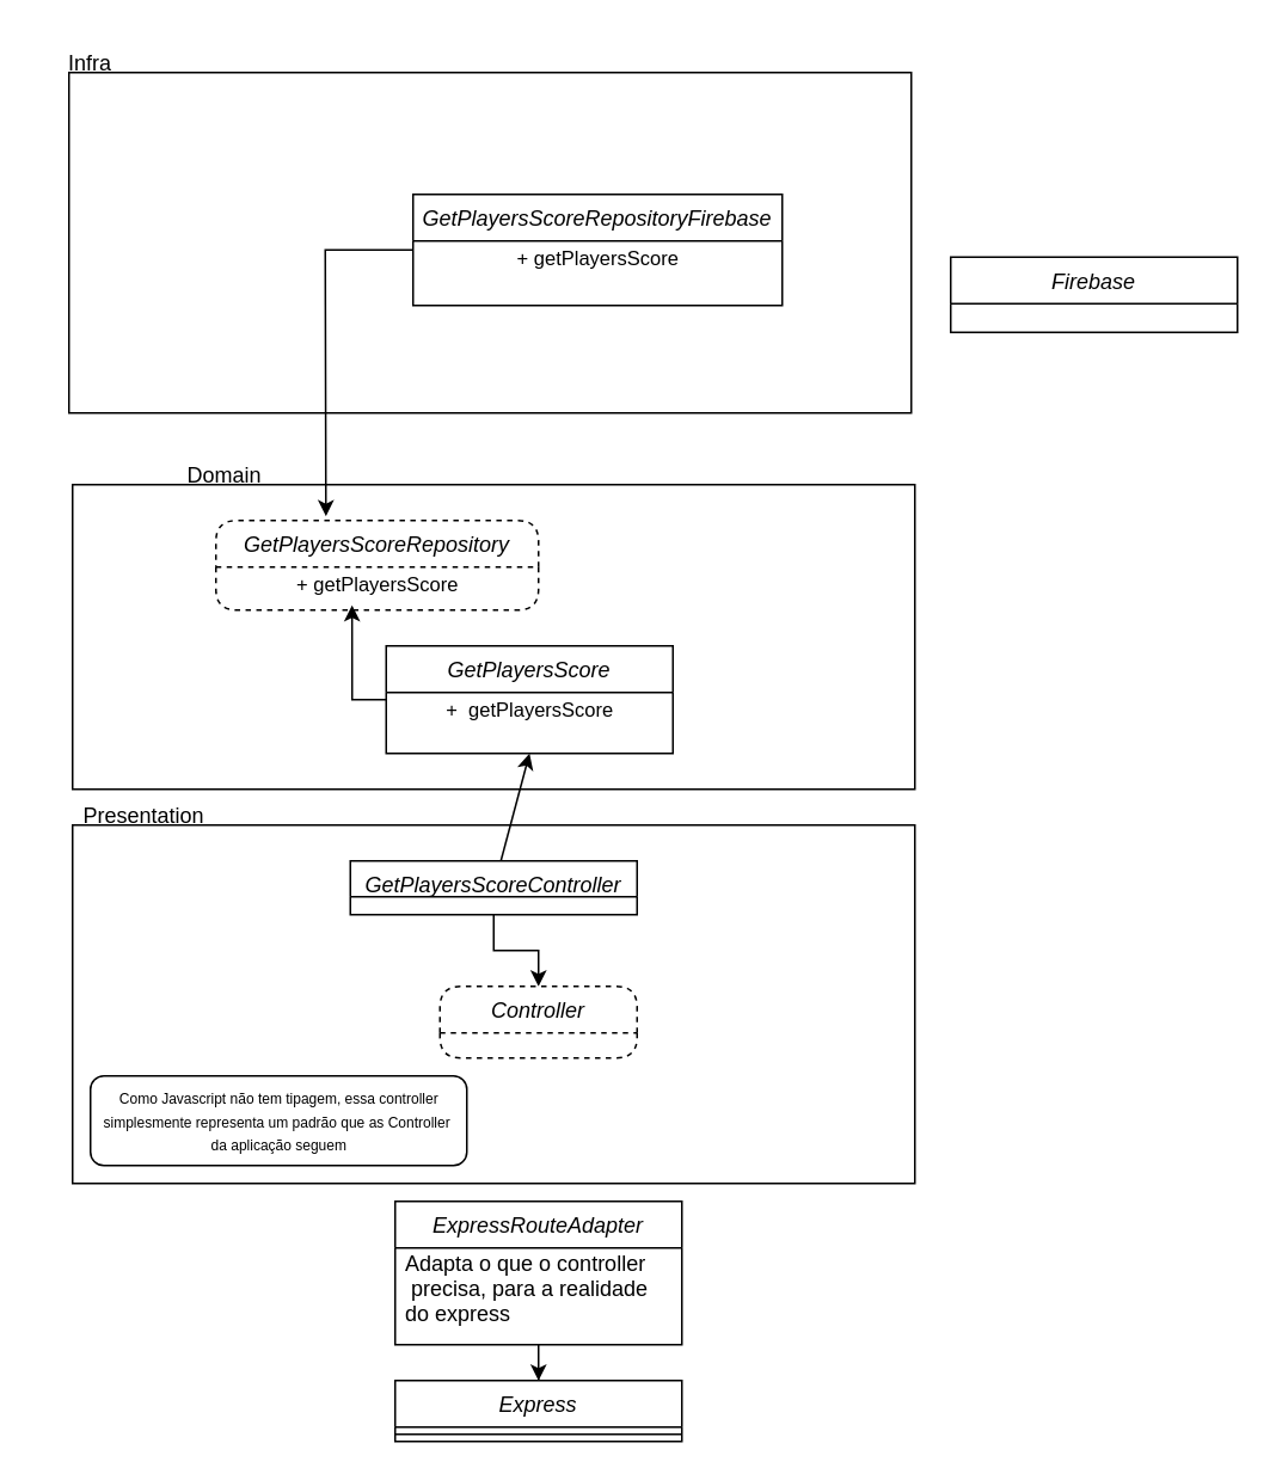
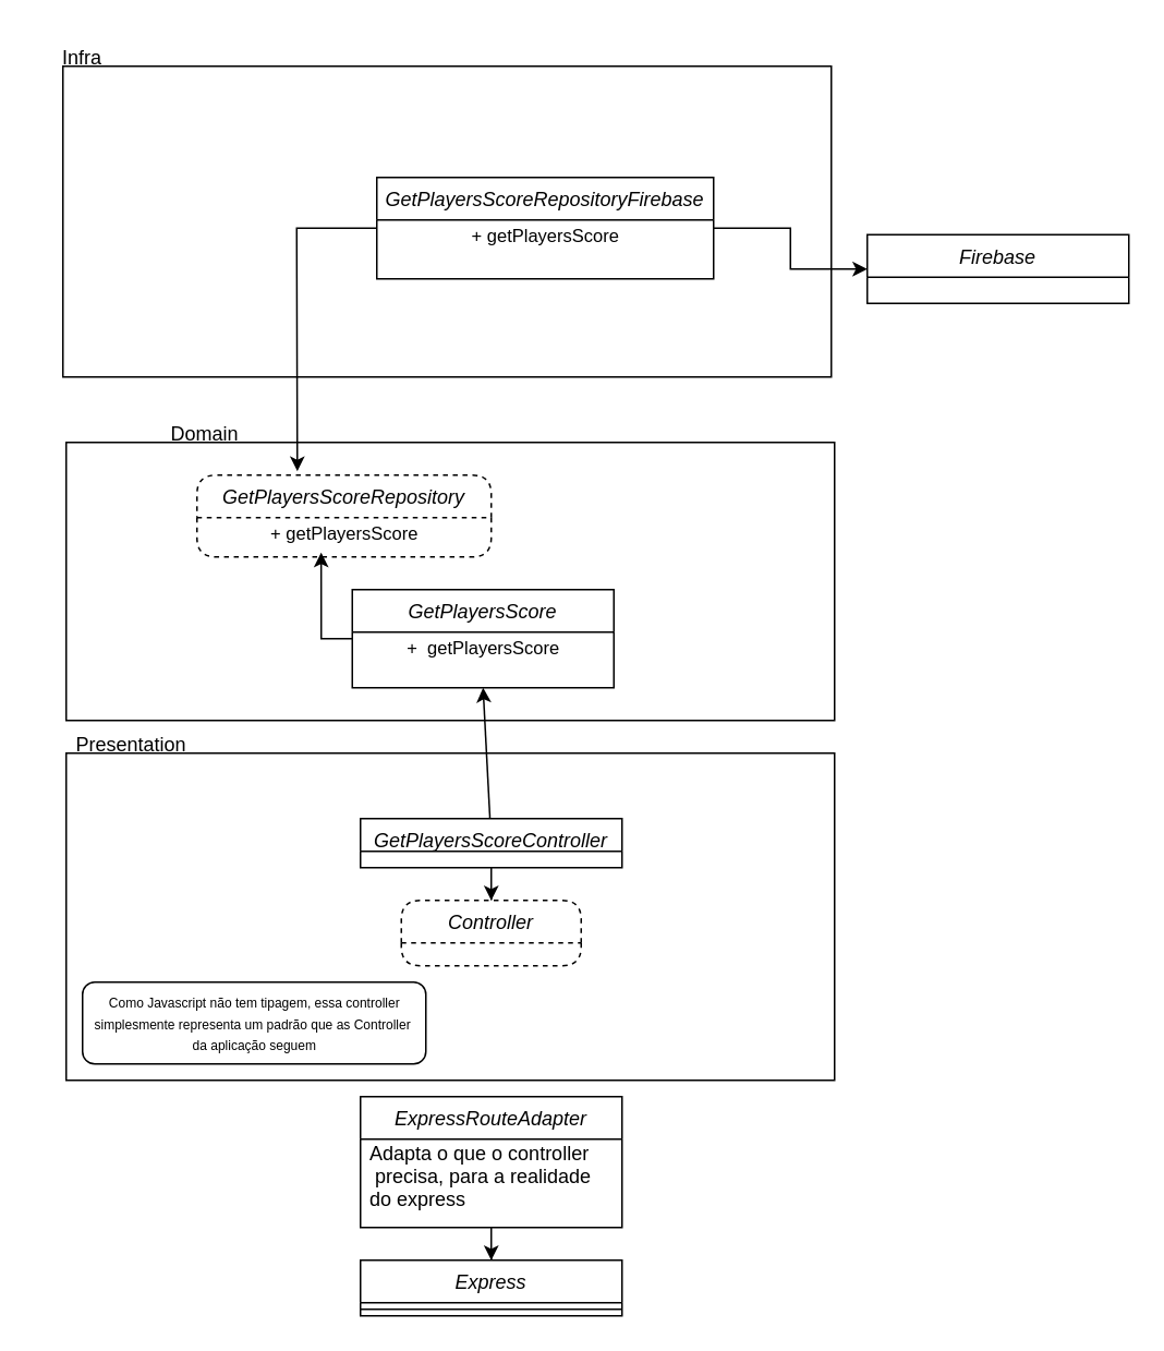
+ <mxCell id="17" style="edgeStyle=orthogonalEdgeStyle;rounded=0;orthogonalLoop=1;jettySize=auto;html=1;entryX=0;entryY=0.5;entryDx=0;entryDy=0;" parent="1" source="19" target="4" edge="1"><mxGeometry relative="1" as="geometry" /></mxCell>
- <mxCell id="10" value="GetPlayersScoreController" style="swimlane;fontStyle=2;align=center;verticalAlign=top;childLayout=stackLayout;horizontal=1;startSize=20;horizontalStack=0;resizeParent=1;resizeLast=0;collapsible=1;marginBottom=0;rounded=0;shadow=0;strokeWidth=1;" parent="1" vertex="1"><mxGeometry x="195" y="480" width="160" height="30" as="geometry"><mxRectangle x="230" y="140" width="160" height="26" as="alternateBounds" /></mxGeometry></mxCell>
+ <mxCell id="10" value="GetPlayersScoreController" style="swimlane;fontStyle=2;align=center;verticalAlign=top;childLayout=stackLayout;horizontal=1;startSize=20;horizontalStack=0;resizeParent=1;resizeLast=0;collapsible=1;marginBottom=0;rounded=0;shadow=0;strokeWidth=1;" parent="1" vertex="1"><mxGeometry x="220" y="500" width="160" height="30" as="geometry"><mxRectangle x="230" y="140" width="160" height="26" as="alternateBounds" /></mxGeometry></mxCell>
